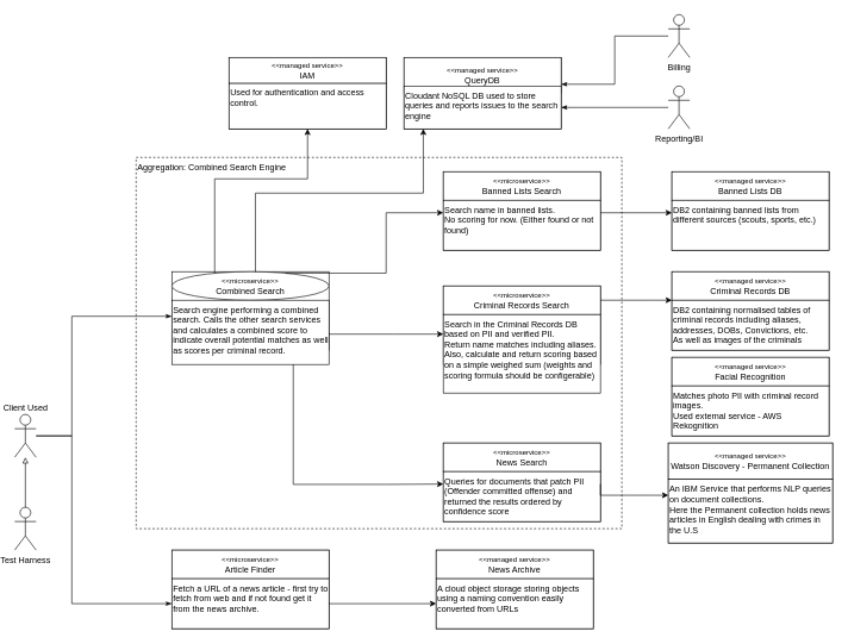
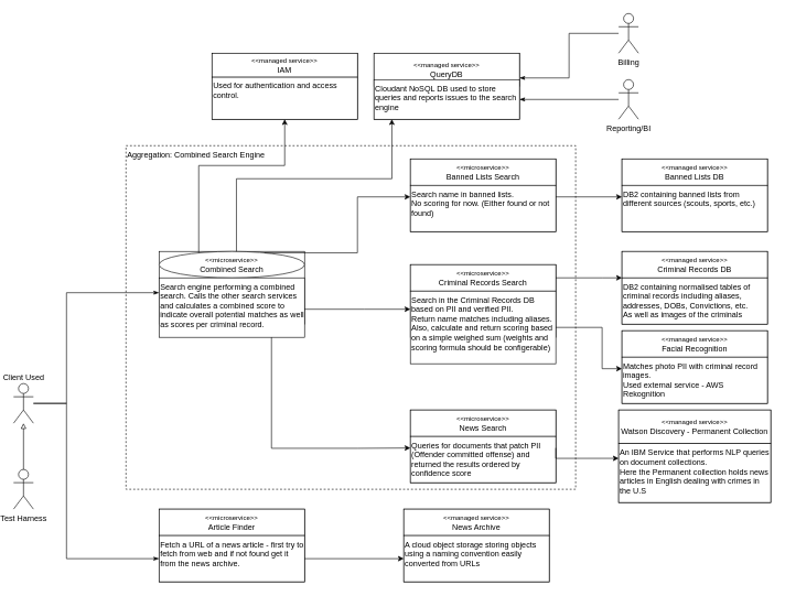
+ <mxCell id="41" style="edgeStyle=orthogonalEdgeStyle;rounded=0;orthogonalLoop=1;jettySize=auto;html=1;entryX=0;entryY=0.25;entryDx=0;entryDy=0;" edge="1" parent="1" source="20" target="40"><mxGeometry relative="1" as="geometry"><Array as="points"><mxPoint x="910" y="495" /><mxPoint x="910" y="558" /></Array></mxGeometry></mxCell>
